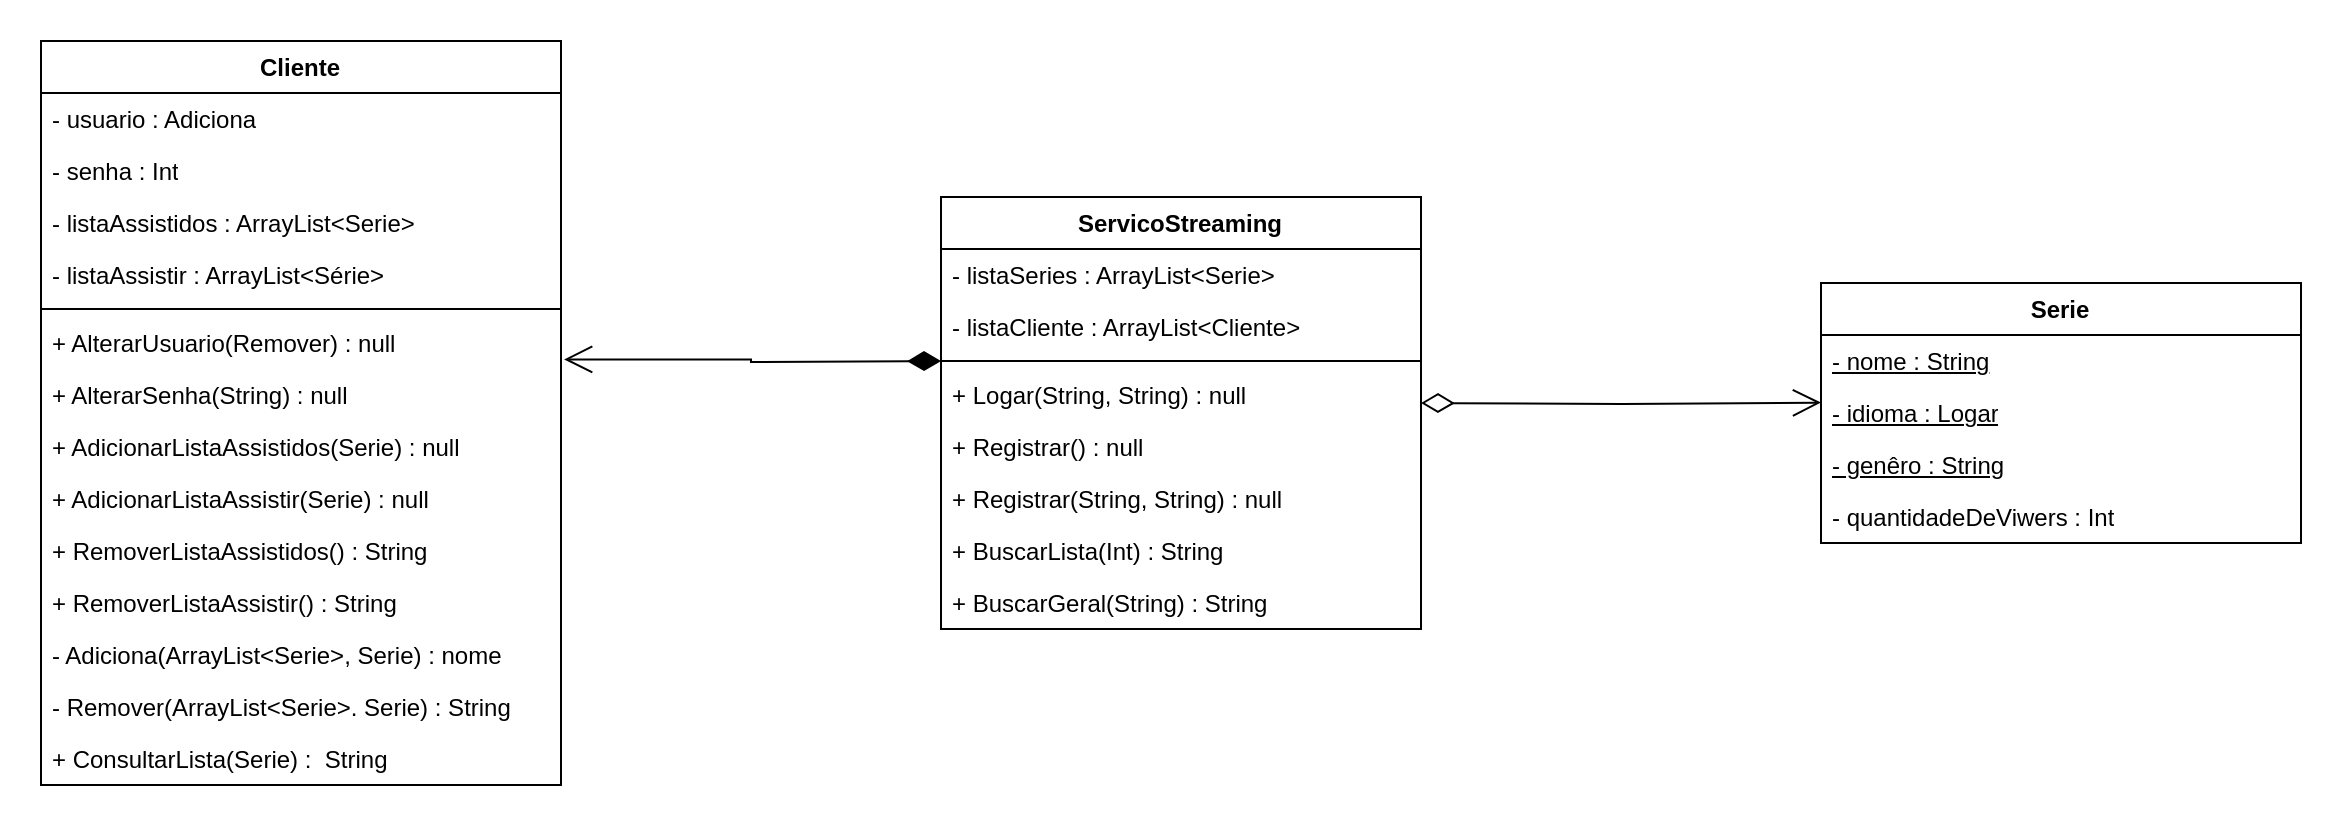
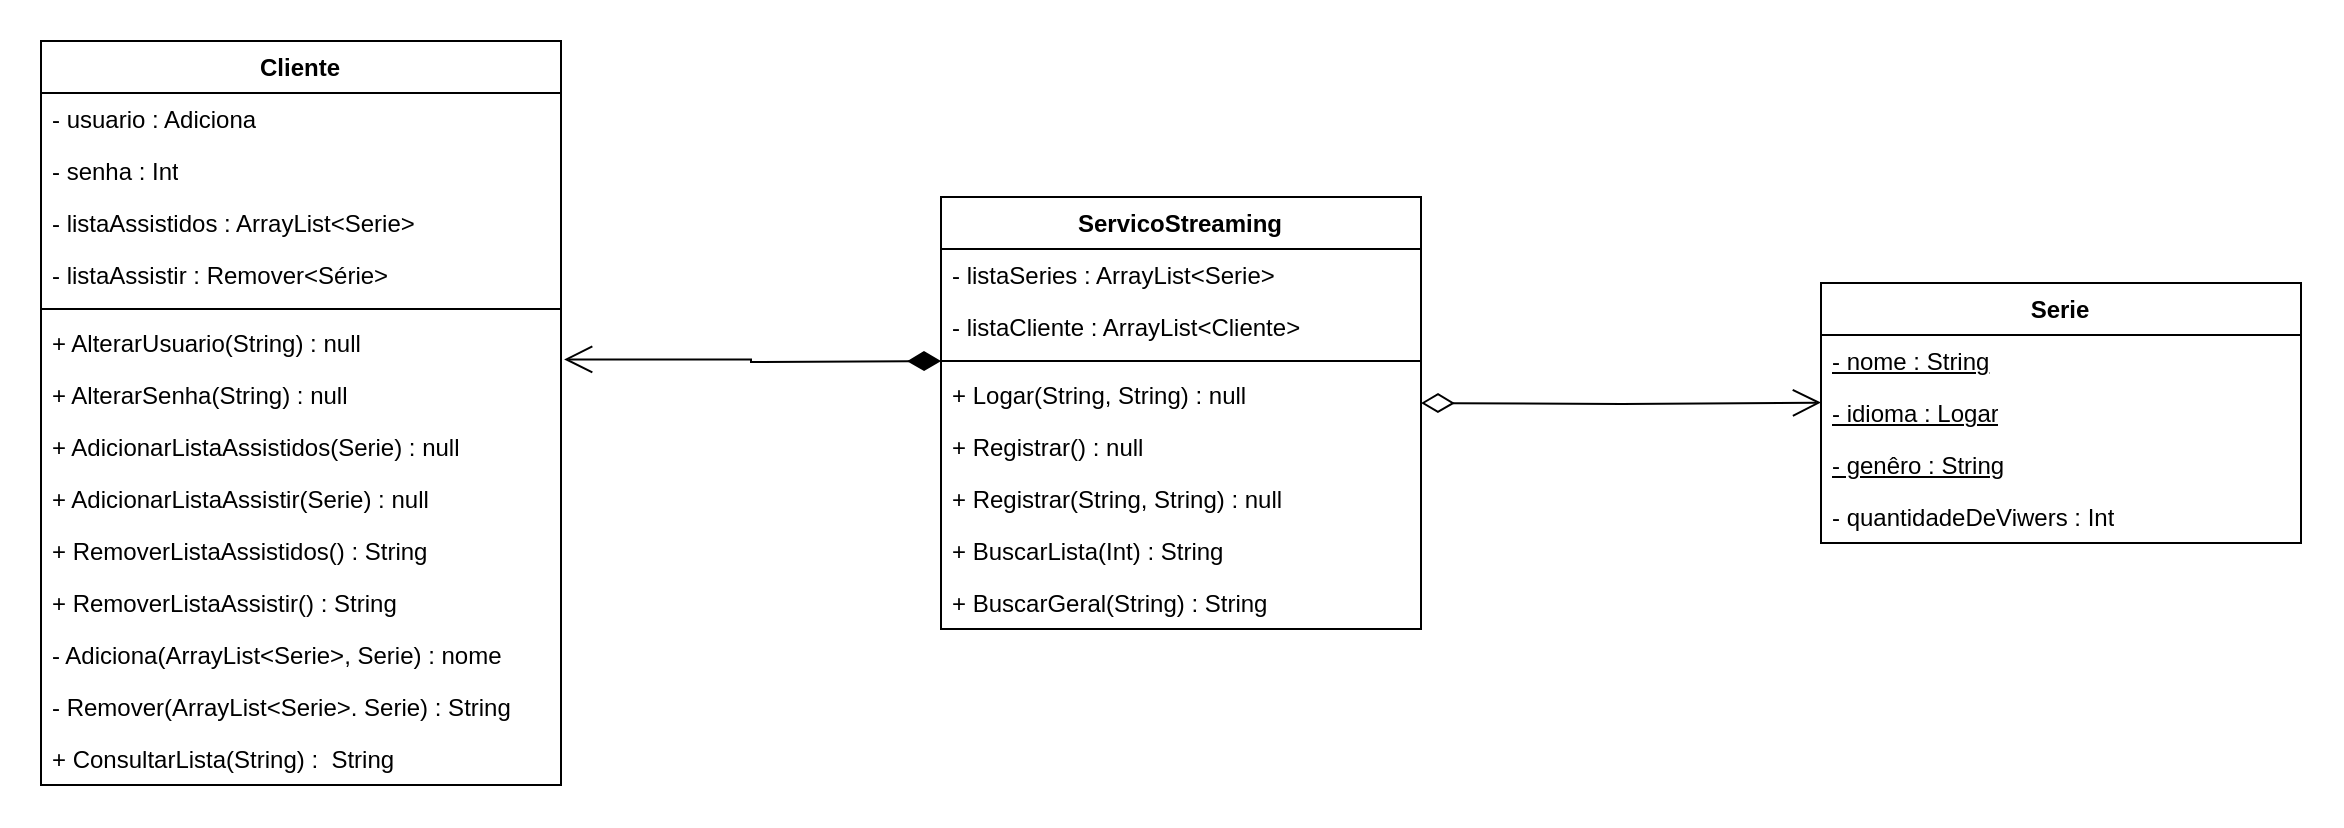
- <mxCell id="6" value="- listaAssistir : ArrayList&amp;lt;Série&amp;gt;" style="text;strokeColor=none;fillColor=none;align=left;verticalAlign=top;spacingLeft=4;spacingRight=4;overflow=hidden;rotatable=0;points=[[0,0.5],[1,0.5]];portConstraint=eastwest;whiteSpace=wrap;html=1;" vertex="1" parent="2"><mxGeometry y="104" width="260" height="26" as="geometry" /></mxCell>
+ <mxCell id="6" value="- listaAssistir : Remover&amp;lt;Série&amp;gt;" style="text;strokeColor=none;fillColor=none;align=left;verticalAlign=top;spacingLeft=4;spacingRight=4;overflow=hidden;rotatable=0;points=[[0,0.5],[1,0.5]];portConstraint=eastwest;whiteSpace=wrap;html=1;" vertex="1" parent="2"><mxGeometry y="104" width="260" height="26" as="geometry" /></mxCell>
- <mxCell id="8" value="+ AlterarUsuario(Remover) : null" style="text;strokeColor=none;fillColor=none;align=left;verticalAlign=top;spacingLeft=4;spacingRight=4;overflow=hidden;rotatable=0;points=[[0,0.5],[1,0.5]];portConstraint=eastwest;whiteSpace=wrap;html=1;" vertex="1" parent="2"><mxGeometry y="138" width="260" height="26" as="geometry" /></mxCell>
+ <mxCell id="8" value="+ AlterarUsuario(String) : null" style="text;strokeColor=none;fillColor=none;align=left;verticalAlign=top;spacingLeft=4;spacingRight=4;overflow=hidden;rotatable=0;points=[[0,0.5],[1,0.5]];portConstraint=eastwest;whiteSpace=wrap;html=1;" vertex="1" parent="2"><mxGeometry y="138" width="260" height="26" as="geometry" /></mxCell>
- <mxCell id="16" value="+ ConsultarLista(Serie) :&amp;nbsp; String" style="text;strokeColor=none;fillColor=none;align=left;verticalAlign=top;spacingLeft=4;spacingRight=4;overflow=hidden;rotatable=0;points=[[0,0.5],[1,0.5]];portConstraint=eastwest;whiteSpace=wrap;html=1;" vertex="1" parent="2"><mxGeometry y="346" width="260" height="26" as="geometry" /></mxCell>
+ <mxCell id="16" value="+ ConsultarLista(String) :&amp;nbsp; String" style="text;strokeColor=none;fillColor=none;align=left;verticalAlign=top;spacingLeft=4;spacingRight=4;overflow=hidden;rotatable=0;points=[[0,0.5],[1,0.5]];portConstraint=eastwest;whiteSpace=wrap;html=1;" vertex="1" parent="2"><mxGeometry y="346" width="260" height="26" as="geometry" /></mxCell>
